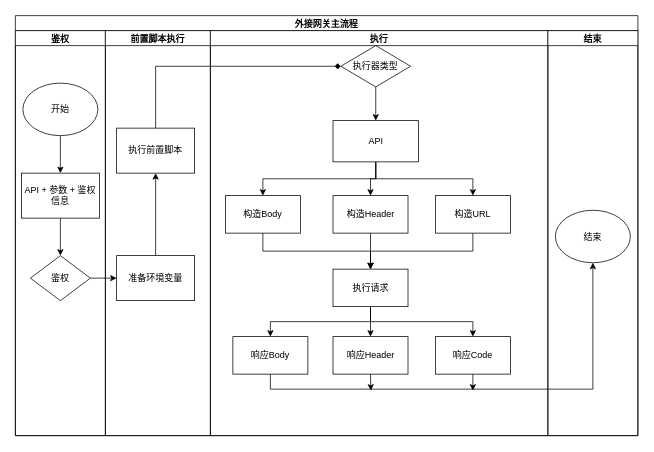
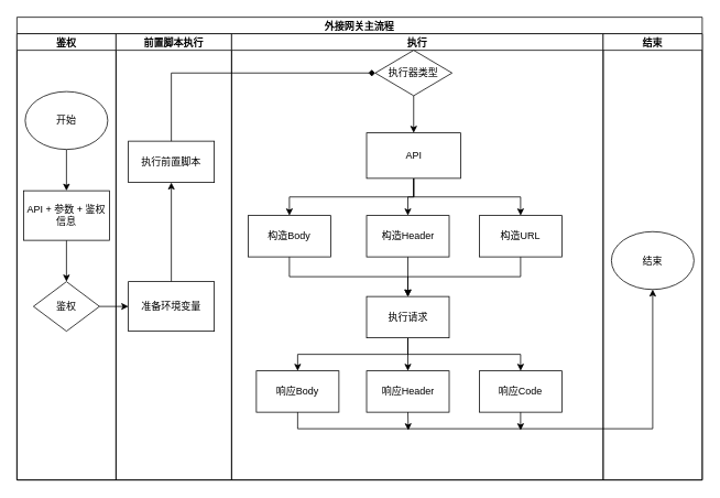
- <mxCell id="12" value="执行前置脚本" style="rounded=0;whiteSpace=wrap;html=1;" parent="9" vertex="1"><mxGeometry x="15" y="130" width="104" height="60" as="geometry" /></mxCell>
+ <mxCell id="12" value="执行前置脚本" style="rounded=0;whiteSpace=wrap;html=1;" parent="9" vertex="1"><mxGeometry x="15" y="130" width="104" height="50" as="geometry" /></mxCell>
